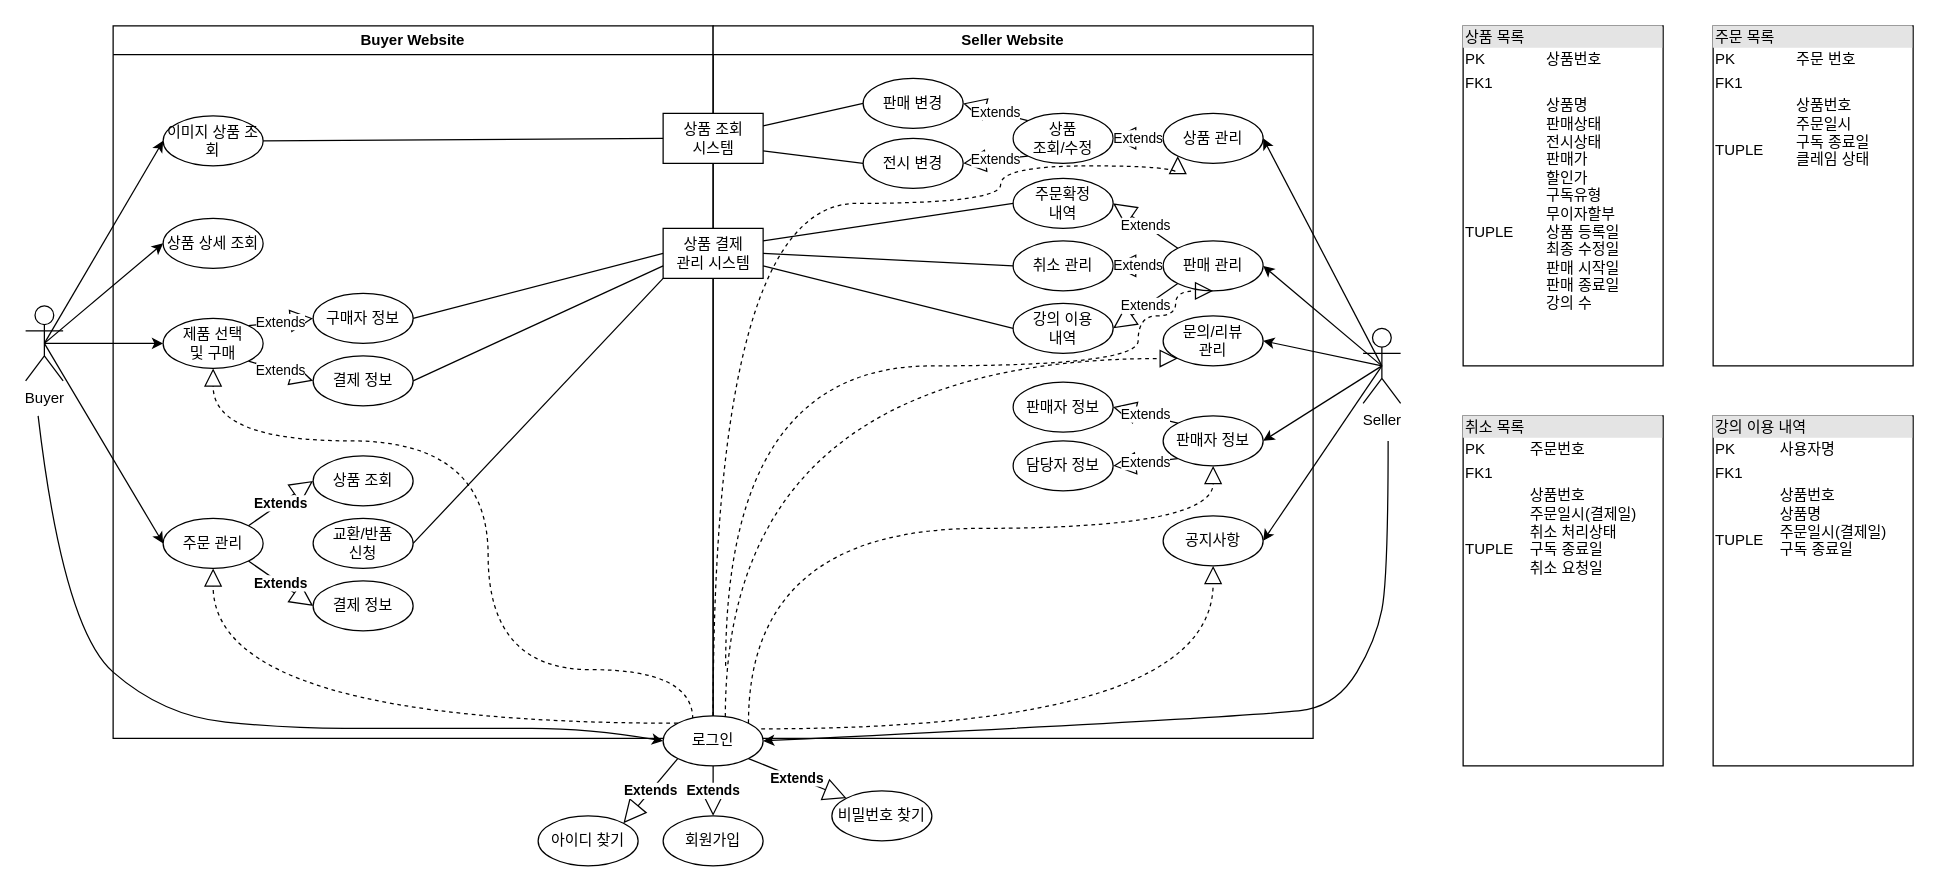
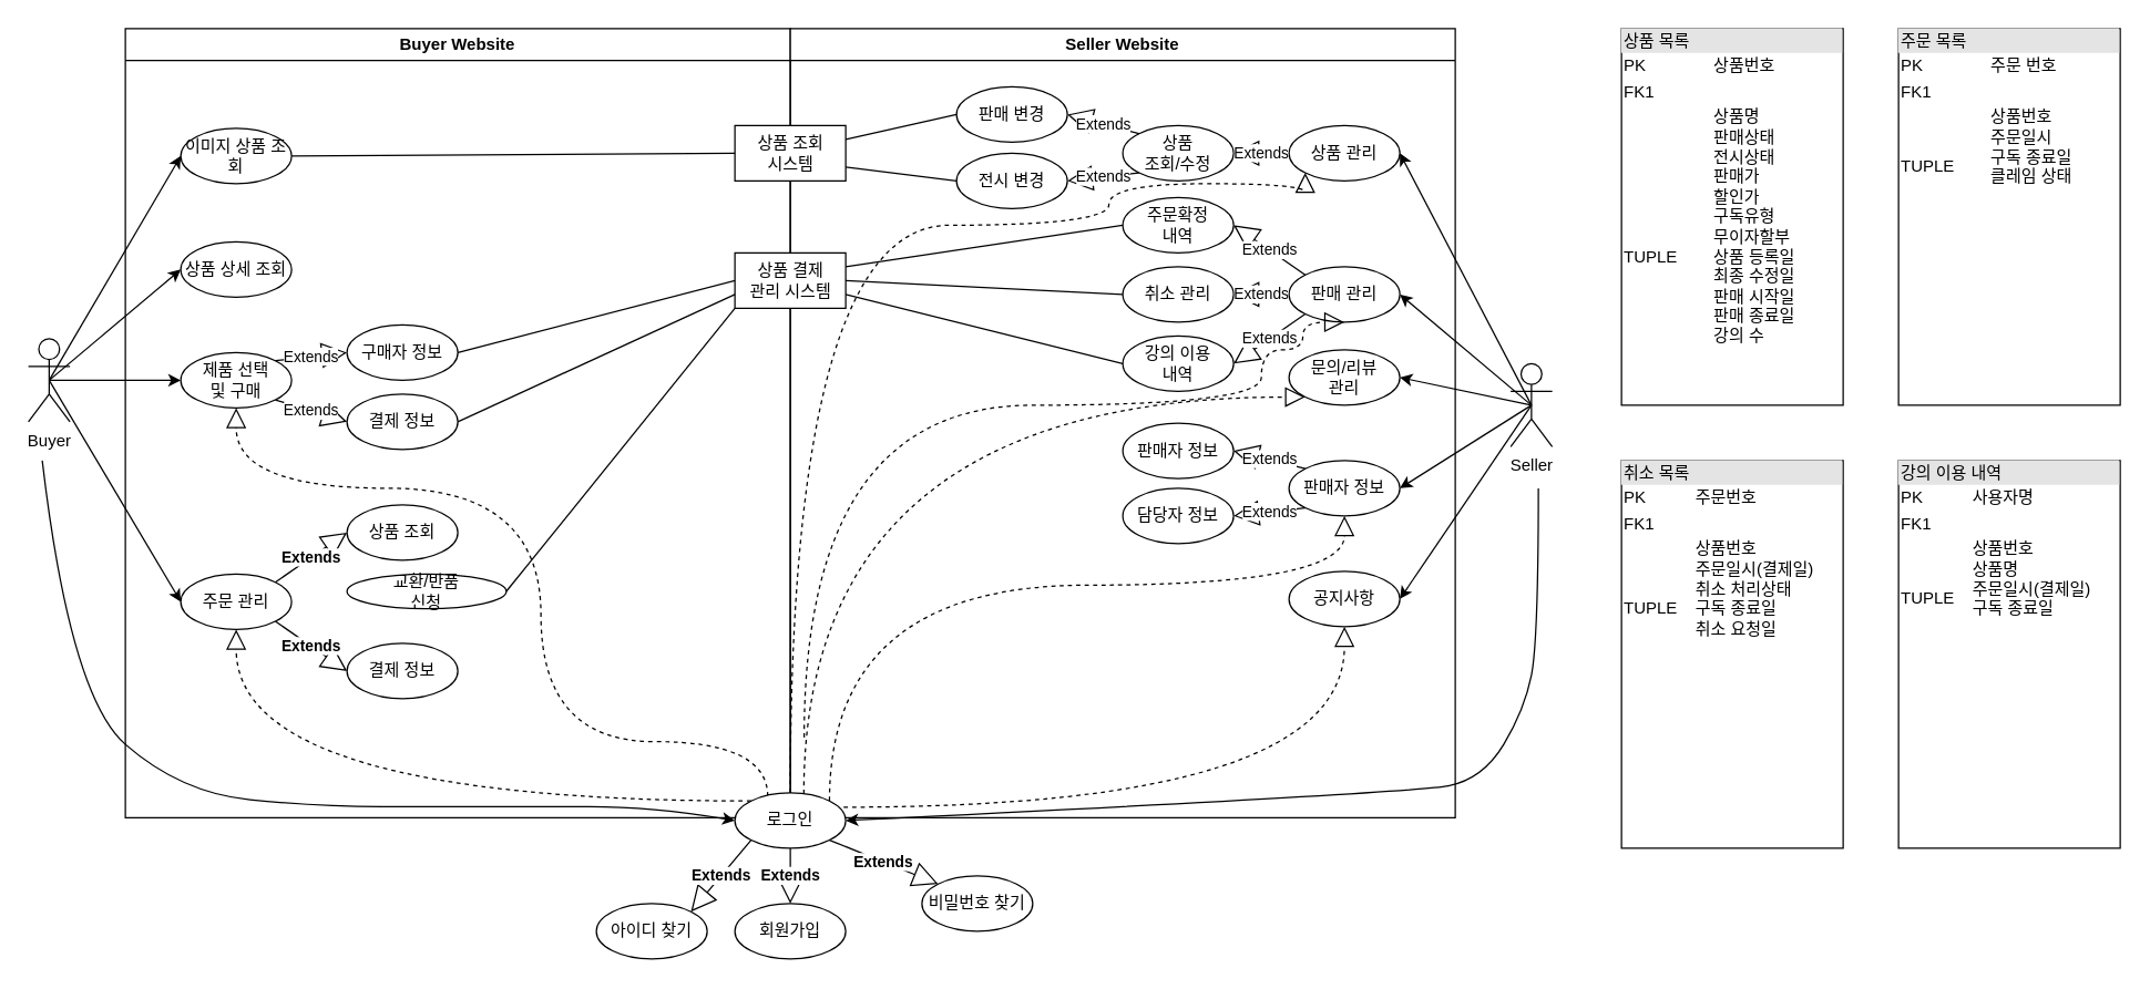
- <mxCell id="9" value="교환/반품 &lt;br&gt;신청" style="ellipse;whiteSpace=wrap;html=1;" parent="2" vertex="1"><mxGeometry x="160" y="394" width="80" height="40" as="geometry" /></mxCell>
+ <mxCell id="9" value="교환/반품 &lt;br&gt;신청" style="ellipse;whiteSpace=wrap;html=1;" parent="2" vertex="1"><mxGeometry x="160" y="394" width="115" height="25" as="geometry" /></mxCell>
